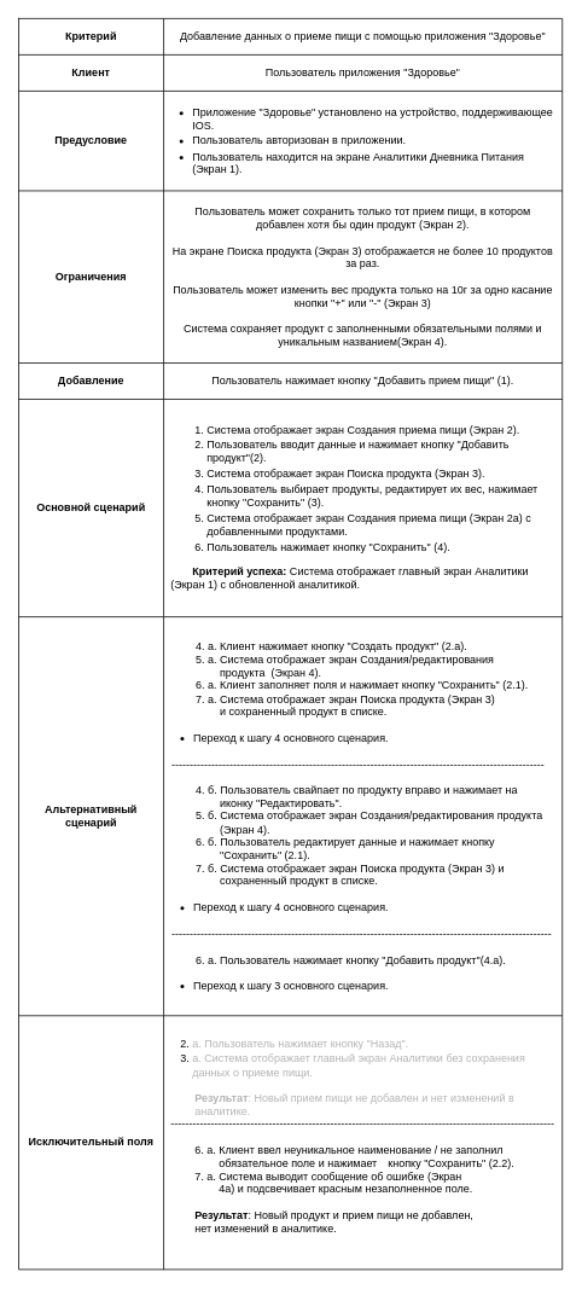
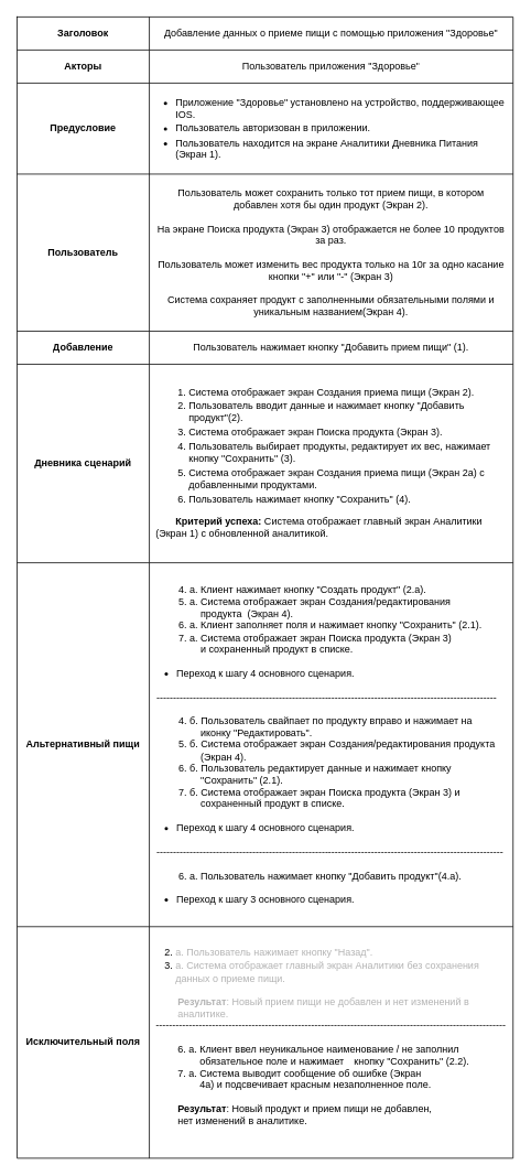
- <mxCell id="4" value="&lt;b&gt;Критерий&lt;/b&gt;" style="shape=partialRectangle;html=1;whiteSpace=wrap;connectable=0;strokeColor=inherit;overflow=hidden;fillColor=none;top=0;left=0;bottom=0;right=0;pointerEvents=1;align=center;verticalAlign=middle;spacingLeft=7;spacingRight=7;fontFamily=Helvetica;fontSize=12;fontColor=default;" parent="3" vertex="1"><mxGeometry width="160" height="40" as="geometry"><mxRectangle width="160" height="40" as="alternateBounds" /></mxGeometry></mxCell>
+ <mxCell id="4" value="&lt;b&gt;Заголовок&lt;/b&gt;" style="shape=partialRectangle;html=1;whiteSpace=wrap;connectable=0;strokeColor=inherit;overflow=hidden;fillColor=none;top=0;left=0;bottom=0;right=0;pointerEvents=1;align=center;verticalAlign=middle;spacingLeft=7;spacingRight=7;fontFamily=Helvetica;fontSize=12;fontColor=default;" parent="3" vertex="1"><mxGeometry width="160" height="40" as="geometry"><mxRectangle width="160" height="40" as="alternateBounds" /></mxGeometry></mxCell>
- <mxCell id="7" value="&lt;b&gt;Клиент&lt;/b&gt;" style="shape=partialRectangle;html=1;whiteSpace=wrap;connectable=0;strokeColor=inherit;overflow=hidden;fillColor=none;top=0;left=0;bottom=0;right=0;pointerEvents=1;align=center;verticalAlign=middle;spacingLeft=7;spacingRight=7;fontFamily=Helvetica;fontSize=12;fontColor=default;" parent="6" vertex="1"><mxGeometry width="160" height="40" as="geometry"><mxRectangle width="160" height="40" as="alternateBounds" /></mxGeometry></mxCell>
+ <mxCell id="7" value="&lt;b&gt;Акторы&lt;/b&gt;" style="shape=partialRectangle;html=1;whiteSpace=wrap;connectable=0;strokeColor=inherit;overflow=hidden;fillColor=none;top=0;left=0;bottom=0;right=0;pointerEvents=1;align=center;verticalAlign=middle;spacingLeft=7;spacingRight=7;fontFamily=Helvetica;fontSize=12;fontColor=default;" parent="6" vertex="1"><mxGeometry width="160" height="40" as="geometry"><mxRectangle width="160" height="40" as="alternateBounds" /></mxGeometry></mxCell>
- <mxCell id="13" value="&lt;b&gt;Ограничения&lt;/b&gt;" style="shape=partialRectangle;html=1;whiteSpace=wrap;connectable=0;strokeColor=inherit;overflow=hidden;fillColor=none;top=0;left=0;bottom=0;right=0;pointerEvents=1;align=center;verticalAlign=middle;spacingLeft=7;spacingRight=7;fontFamily=Helvetica;fontSize=12;fontColor=default;" parent="12" vertex="1"><mxGeometry width="160" height="190" as="geometry"><mxRectangle width="160" height="190" as="alternateBounds" /></mxGeometry></mxCell>
+ <mxCell id="13" value="&lt;b&gt;Пользователь&lt;/b&gt;" style="shape=partialRectangle;html=1;whiteSpace=wrap;connectable=0;strokeColor=inherit;overflow=hidden;fillColor=none;top=0;left=0;bottom=0;right=0;pointerEvents=1;align=center;verticalAlign=middle;spacingLeft=7;spacingRight=7;fontFamily=Helvetica;fontSize=12;fontColor=default;" parent="12" vertex="1"><mxGeometry width="160" height="190" as="geometry"><mxRectangle width="160" height="190" as="alternateBounds" /></mxGeometry></mxCell>
- <mxCell id="19" value="&lt;b&gt;Основной сценарий&lt;/b&gt;" style="shape=partialRectangle;html=1;whiteSpace=wrap;connectable=0;strokeColor=inherit;overflow=hidden;fillColor=none;top=0;left=0;bottom=0;right=0;pointerEvents=1;align=center;verticalAlign=middle;spacingLeft=7;spacingRight=7;fontFamily=Helvetica;fontSize=12;fontColor=default;" parent="18" vertex="1"><mxGeometry width="160" height="240" as="geometry"><mxRectangle width="160" height="240" as="alternateBounds" /></mxGeometry></mxCell>
+ <mxCell id="19" value="&lt;b&gt;Дневника сценарий&lt;/b&gt;" style="shape=partialRectangle;html=1;whiteSpace=wrap;connectable=0;strokeColor=inherit;overflow=hidden;fillColor=none;top=0;left=0;bottom=0;right=0;pointerEvents=1;align=center;verticalAlign=middle;spacingLeft=7;spacingRight=7;fontFamily=Helvetica;fontSize=12;fontColor=default;" parent="18" vertex="1"><mxGeometry width="160" height="240" as="geometry"><mxRectangle width="160" height="240" as="alternateBounds" /></mxGeometry></mxCell>
- <mxCell id="22" value="&lt;b&gt;Альтернативный сценарий&lt;/b&gt;" style="shape=partialRectangle;html=1;whiteSpace=wrap;connectable=0;strokeColor=inherit;overflow=hidden;fillColor=none;top=0;left=0;bottom=0;right=0;pointerEvents=1;align=center;verticalAlign=middle;spacingLeft=7;spacingRight=7;fontFamily=Helvetica;fontSize=12;fontColor=default;" parent="21" vertex="1"><mxGeometry width="160" height="440" as="geometry"><mxRectangle width="160" height="440" as="alternateBounds" /></mxGeometry></mxCell>
+ <mxCell id="22" value="&lt;b&gt;Альтернативный пищи&lt;/b&gt;" style="shape=partialRectangle;html=1;whiteSpace=wrap;connectable=0;strokeColor=inherit;overflow=hidden;fillColor=none;top=0;left=0;bottom=0;right=0;pointerEvents=1;align=center;verticalAlign=middle;spacingLeft=7;spacingRight=7;fontFamily=Helvetica;fontSize=12;fontColor=default;" parent="21" vertex="1"><mxGeometry width="160" height="440" as="geometry"><mxRectangle width="160" height="440" as="alternateBounds" /></mxGeometry></mxCell>
